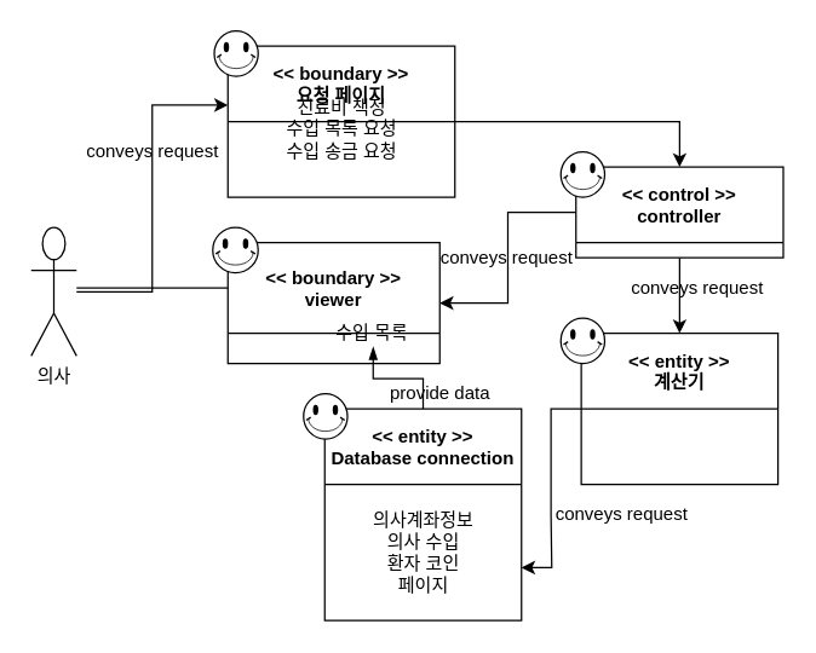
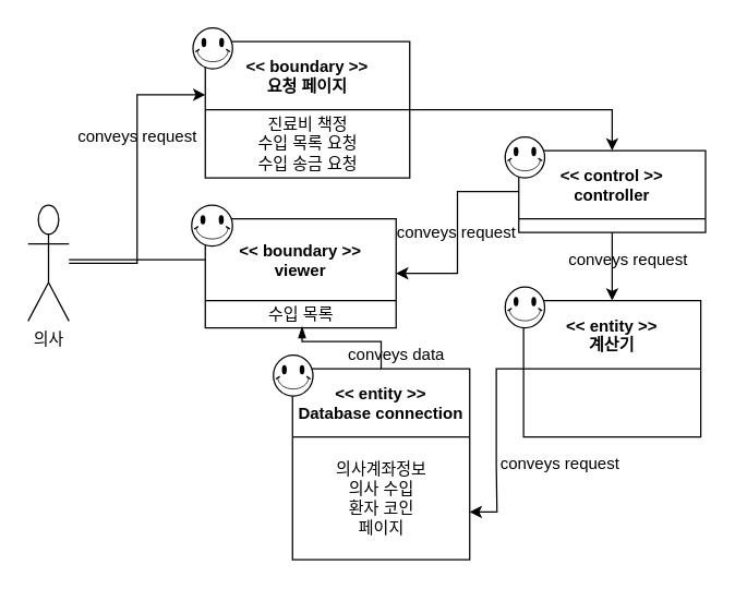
- <mxCell id="16" value="진료비 책정&lt;br&gt;수입 목록 요청&lt;br&gt;수입 송금 요청" style="text;html=1;align=center;verticalAlign=middle;resizable=0;points=[];autosize=1;strokeColor=none;" parent="15" vertex="1"><mxGeometry x="35" y="30" width="80" height="50" as="geometry" /></mxCell>
+ <mxCell id="16" value="진료비 책정&lt;br&gt;수입 목록 요청&lt;br&gt;수입 송금 요청" style="text;html=1;align=center;verticalAlign=middle;resizable=0;points=[];autosize=1;strokeColor=none;" parent="15" vertex="1"><mxGeometry x="35" y="50" width="80" height="50" as="geometry" /></mxCell>
- <mxCell id="20" value="수입 목록" style="text;html=1;align=center;verticalAlign=middle;resizable=0;points=[];autosize=1;strokeColor=none;" parent="19" vertex="1"><mxGeometry x="65" y="50" width="60" height="20" as="geometry" /></mxCell>
+ <mxCell id="20" value="수입 목록" style="text;html=1;align=center;verticalAlign=middle;resizable=0;points=[];autosize=1;strokeColor=none;" parent="19" vertex="1"><mxGeometry x="40" y="60" width="60" height="20" as="geometry" /></mxCell>
- <mxCell id="26" value="provide data" style="text;html=1;align=center;verticalAlign=middle;resizable=0;points=[];autosize=1;strokeColor=none;" parent="1" vertex="1"><mxGeometry x="250" y="250" width="80" height="20" as="geometry" /></mxCell>
+ <mxCell id="26" value="conveys data" style="text;html=1;align=center;verticalAlign=middle;resizable=0;points=[];autosize=1;strokeColor=none;" parent="1" vertex="1"><mxGeometry x="250" y="250" width="80" height="20" as="geometry" /></mxCell>
